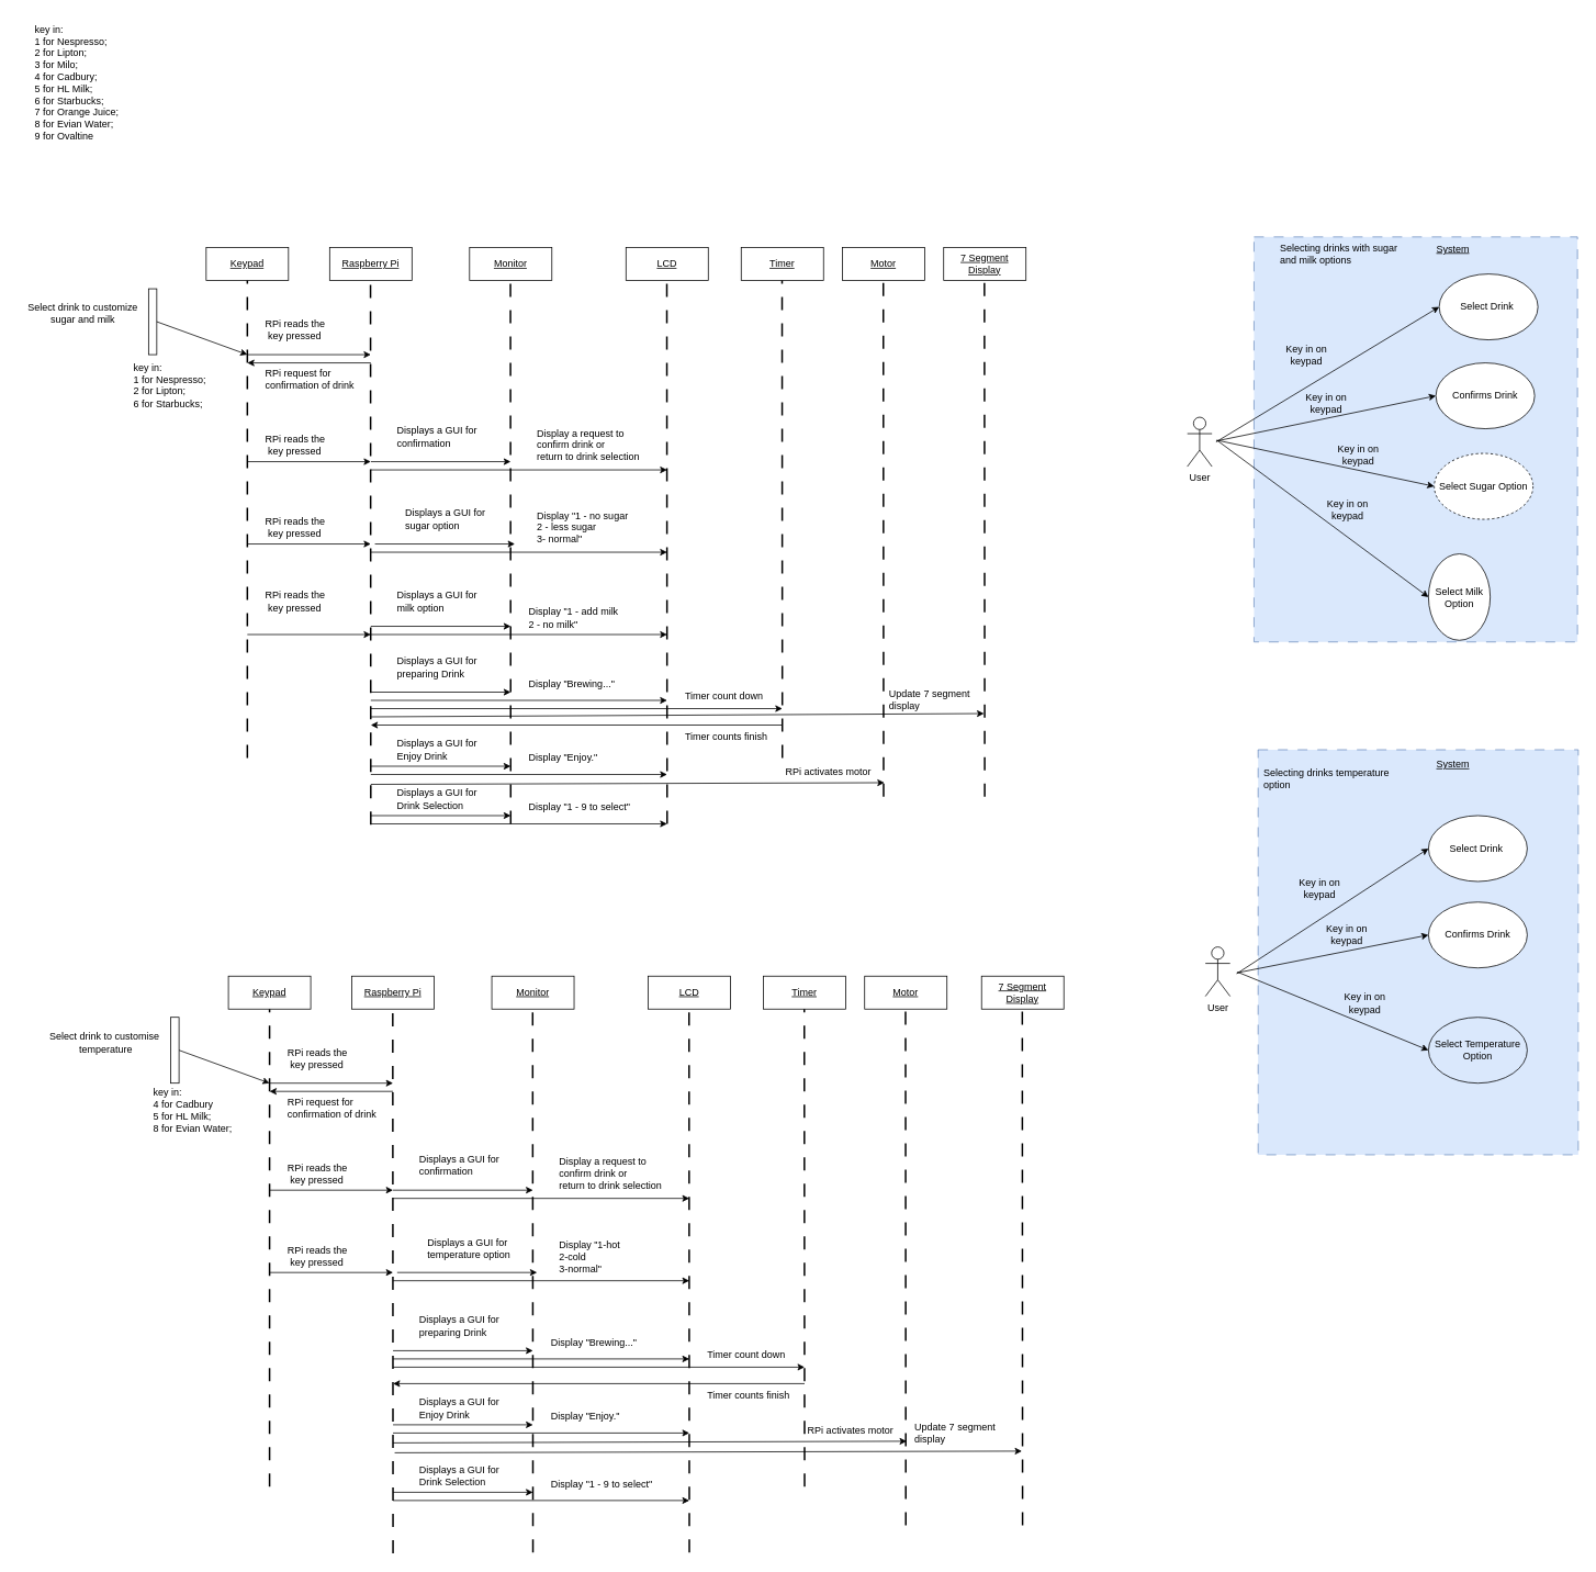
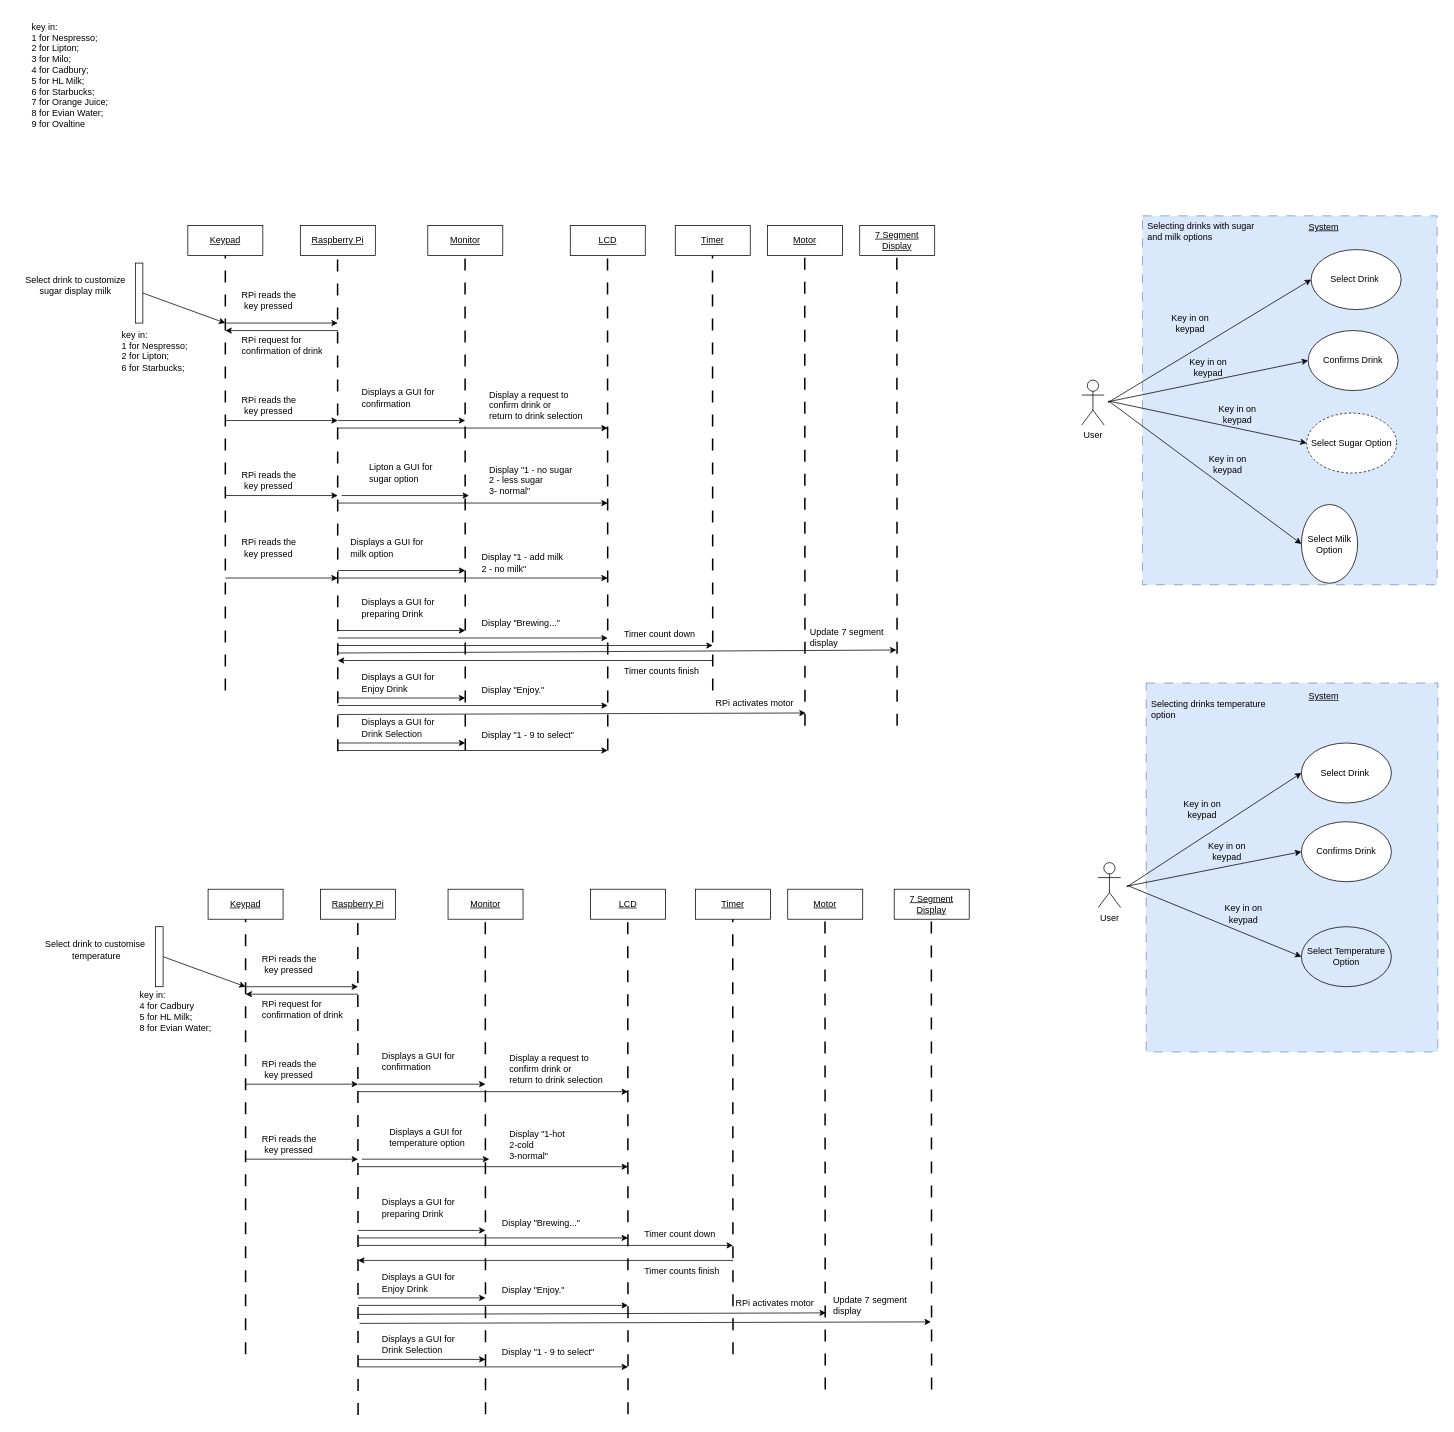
- <mxCell id="136" value="Selecting drinks with sugar and milk options" style="text;html=1;align=left;verticalAlign=middle;whiteSpace=wrap;rounded=0;" parent="1" vertex="1"><mxGeometry x="1553" y="293" width="156" height="30" as="geometry" /></mxCell>
+ <mxCell id="136" value="Selecting drinks with sugar and milk options" style="text;html=1;align=left;verticalAlign=middle;whiteSpace=wrap;rounded=0;" parent="1" vertex="1"><mxGeometry x="1528" y="293" width="156" height="30" as="geometry" /></mxCell>
- <mxCell id="5" value="Select drink to customize&lt;div&gt;sugar and milk&lt;/div&gt;" style="text;html=1;align=center;verticalAlign=middle;resizable=0;points=[];autosize=1;strokeColor=none;fillColor=none;" parent="1" vertex="1"><mxGeometry x="20" y="360" width="160" height="40" as="geometry" /></mxCell>
+ <mxCell id="5" value="Select drink to customize&lt;div&gt;sugar display milk&lt;/div&gt;" style="text;html=1;align=center;verticalAlign=middle;resizable=0;points=[];autosize=1;strokeColor=none;fillColor=none;" parent="1" vertex="1"><mxGeometry x="20" y="360" width="160" height="40" as="geometry" /></mxCell>
- <mxCell id="35" value="Displays a GUI for&lt;div&gt;sugar option&lt;/div&gt;" style="text;html=1;align=left;verticalAlign=middle;resizable=0;points=[];autosize=1;strokeColor=none;fillColor=none;" parent="1" vertex="1"><mxGeometry x="490" y="610" width="120" height="40" as="geometry" /></mxCell>
+ <mxCell id="35" value="Lipton a GUI for&lt;div&gt;sugar option&lt;/div&gt;" style="text;html=1;align=left;verticalAlign=middle;resizable=0;points=[];autosize=1;strokeColor=none;fillColor=none;" parent="1" vertex="1"><mxGeometry x="490" y="610" width="120" height="40" as="geometry" /></mxCell>
- <mxCell id="37" value="Displays a GUI for&lt;div&gt;milk option&lt;/div&gt;" style="text;html=1;align=left;verticalAlign=middle;resizable=0;points=[];autosize=1;strokeColor=none;fillColor=none;" parent="1" vertex="1"><mxGeometry x="480" y="710" width="120" height="40" as="geometry" /></mxCell>
+ <mxCell id="37" value="Displays a GUI for&lt;div&gt;milk option&lt;/div&gt;" style="text;html=1;align=left;verticalAlign=middle;resizable=0;points=[];autosize=1;strokeColor=none;fillColor=none;" parent="1" vertex="1"><mxGeometry x="465" y="710" width="120" height="40" as="geometry" /></mxCell>
